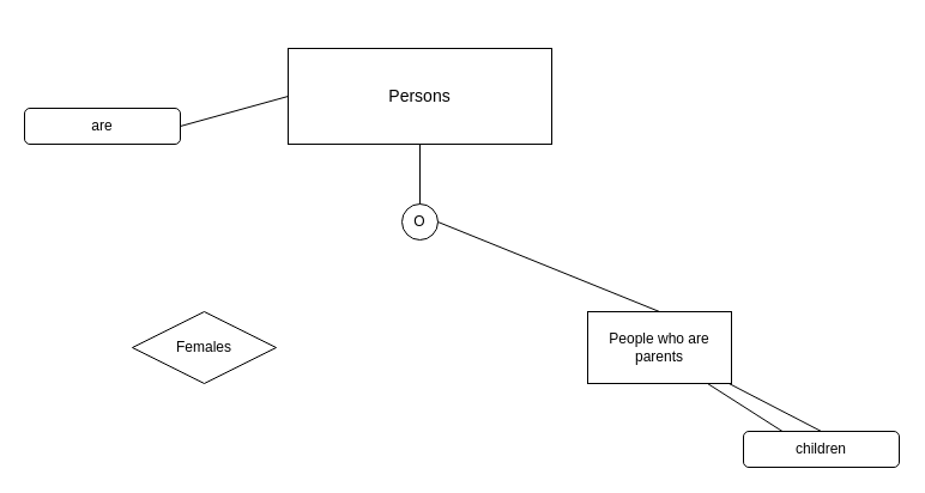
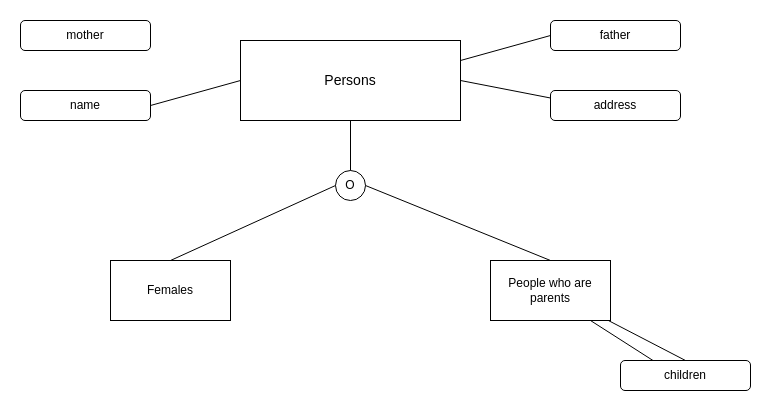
+ <mxCell id="13" value="mother" style="rounded=1;whiteSpace=wrap;html=1;" vertex="1" parent="1"><mxGeometry x="20" y="20" width="130" height="30" as="geometry" /></mxCell>
+ <mxCell id="14" value="father" style="rounded=1;whiteSpace=wrap;html=1;" vertex="1" parent="1"><mxGeometry x="550" y="20" width="130" height="30" as="geometry" /></mxCell>
+ <mxCell id="15" value="" style="endArrow=none;html=1;entryX=0;entryY=0.5;entryDx=0;entryDy=0;exitX=1;exitY=0.25;exitDx=0;exitDy=0;" edge="1" parent="1" source="2" target="14"><mxGeometry width="50" height="50" relative="1" as="geometry"><mxPoint x="480" y="50" as="sourcePoint" /><mxPoint x="530" y="0" as="targetPoint" /></mxGeometry></mxCell>
+ <mxCell id="12" value="" style="endArrow=none;html=1;entryX=1;entryY=0.5;entryDx=0;entryDy=0;exitX=0;exitY=0.25;exitDx=0;exitDy=0;" edge="1" parent="1" source="11" target="2"><mxGeometry width="50" height="50" relative="1" as="geometry"><mxPoint x="570" y="70" as="sourcePoint" /><mxPoint x="620" y="20" as="targetPoint" /></mxGeometry></mxCell>
- <mxCell id="9" value="are" style="rounded=1;whiteSpace=wrap;html=1;" vertex="1" parent="1"><mxGeometry x="20" y="90" width="130" height="30" as="geometry" /></mxCell>
+ <mxCell id="9" value="name" style="rounded=1;whiteSpace=wrap;html=1;" vertex="1" parent="1"><mxGeometry x="20" y="90" width="130" height="30" as="geometry" /></mxCell>
+ <mxCell id="11" value="address" style="rounded=1;whiteSpace=wrap;html=1;" vertex="1" parent="1"><mxGeometry x="550" y="90" width="130" height="30" as="geometry" /></mxCell>
+ <mxCell id="7" value="" style="endArrow=none;html=1;exitX=0.5;exitY=0;exitDx=0;exitDy=0;entryX=0;entryY=0.5;entryDx=0;entryDy=0;" edge="1" parent="1" source="3" target="4"><mxGeometry width="50" height="50" relative="1" as="geometry"><mxPoint x="150" y="230" as="sourcePoint" /><mxPoint x="330" y="190" as="targetPoint" /></mxGeometry></mxCell>
- <mxCell id="3" value="Females" style="rhombus;whiteSpace=wrap;html=1;" vertex="1" parent="1"><mxGeometry x="110" y="260" width="120" height="60" as="geometry" /></mxCell>
+ <mxCell id="3" value="Females" style="rounded=0;whiteSpace=wrap;html=1;" vertex="1" parent="1"><mxGeometry x="110" y="260" width="120" height="60" as="geometry" /></mxCell>
